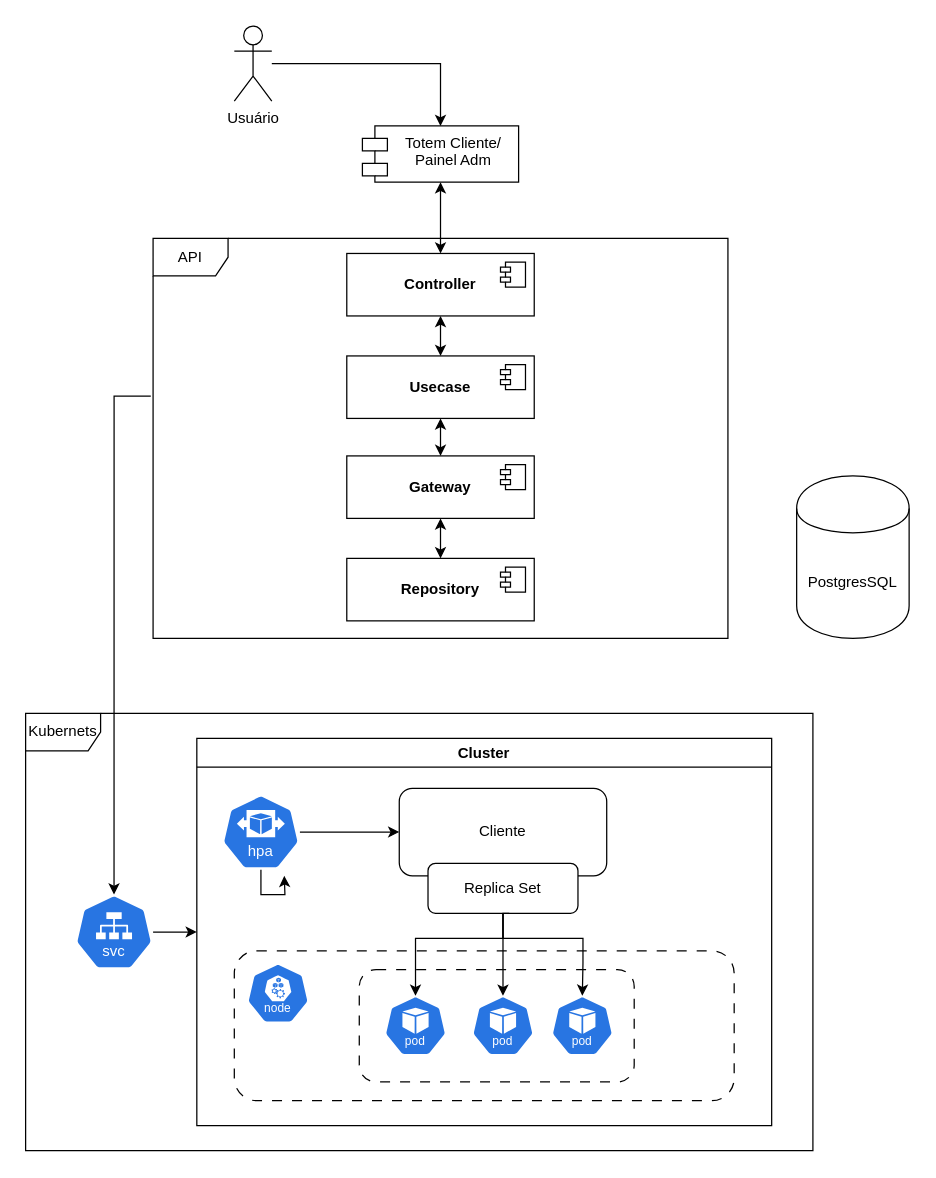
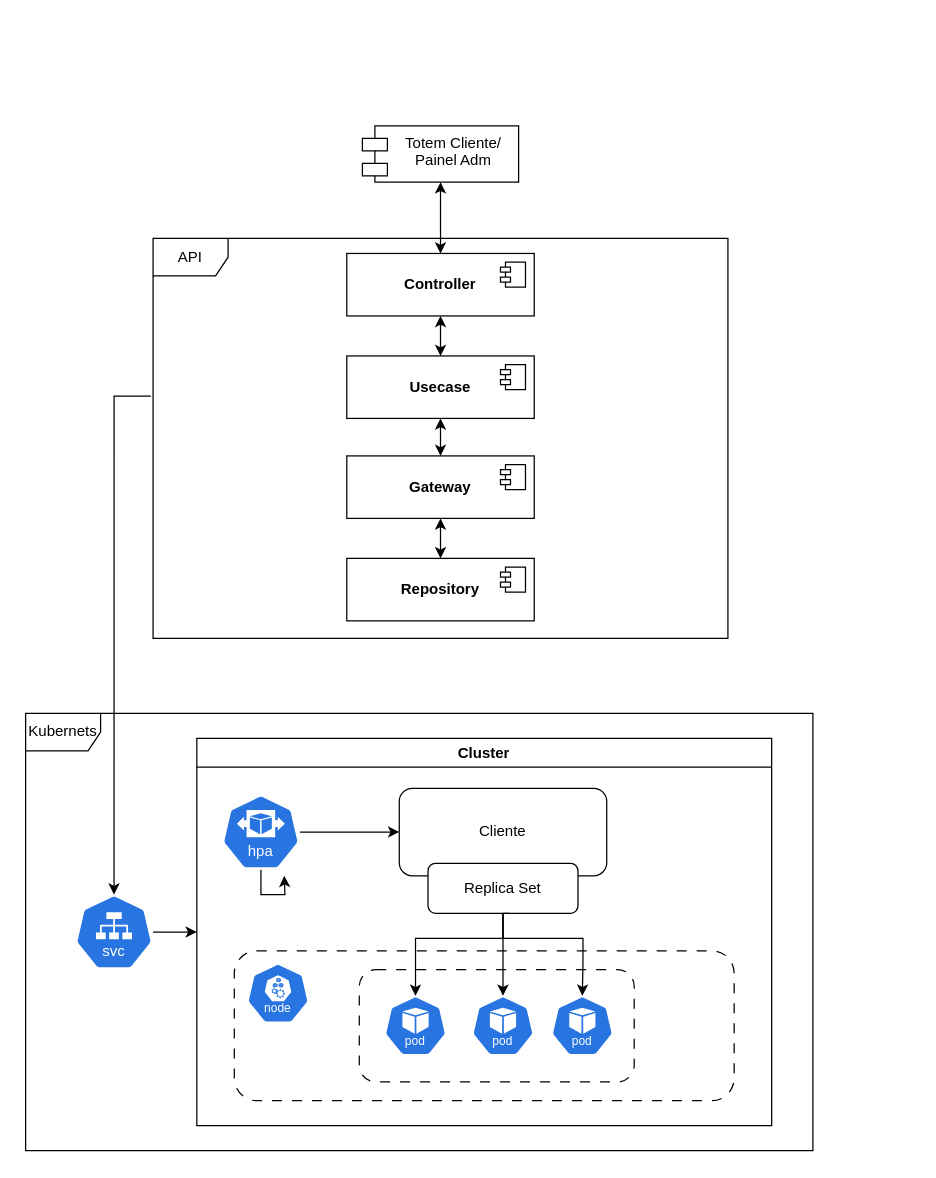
- <mxCell id="4" value="Usuário" style="shape=umlActor;verticalLabelPosition=bottom;verticalAlign=top;html=1;" parent="1" vertex="1"><mxGeometry x="187" y="20" width="30" height="60" as="geometry" /></mxCell>
- <mxCell id="3" style="edgeStyle=orthogonalEdgeStyle;rounded=0;orthogonalLoop=1;jettySize=auto;html=1;entryX=0.5;entryY=0;entryDx=0;entryDy=0;" parent="1" source="4" target="6" edge="1"><mxGeometry relative="1" as="geometry" /></mxCell>
- <mxCell id="18" value="PostgresSQL" style="shape=cylinder;whiteSpace=wrap;html=1;boundedLbl=1;backgroundOutline=1;" parent="1" vertex="1"><mxGeometry x="637" y="380" width="90" height="130" as="geometry" /></mxCell>
